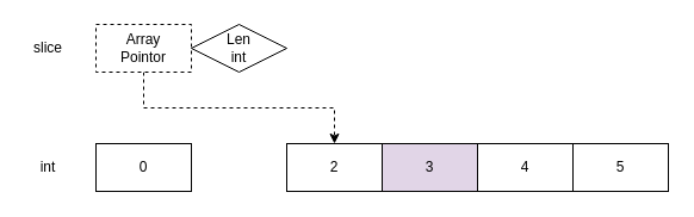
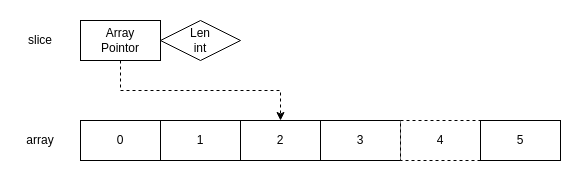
- <mxCell id="10" value="Array&lt;br&gt;Pointor" style="rounded=0;whiteSpace=wrap;html=1;dashed=1;" parent="1" vertex="1"><mxGeometry x="80" y="20" width="80" height="40" as="geometry" /></mxCell>
+ <mxCell id="10" value="Array&lt;br&gt;Pointor" style="rounded=0;whiteSpace=wrap;html=1;" parent="1" vertex="1"><mxGeometry x="80" y="20" width="80" height="40" as="geometry" /></mxCell>
- <mxCell id="8" value="int" style="text;html=1;strokeColor=none;fillColor=none;align=center;verticalAlign=middle;whiteSpace=wrap;rounded=0;" parent="1" vertex="1"><mxGeometry x="20" y="130" width="40" height="20" as="geometry" /></mxCell>
+ <mxCell id="8" value="array" style="text;html=1;strokeColor=none;fillColor=none;align=center;verticalAlign=middle;whiteSpace=wrap;rounded=0;" parent="1" vertex="1"><mxGeometry x="20" y="130" width="40" height="20" as="geometry" /></mxCell>
+ <mxCell id="3" value="1" style="rounded=0;whiteSpace=wrap;html=1;" parent="1" vertex="1"><mxGeometry x="160" y="120" width="80" height="40" as="geometry" /></mxCell>
- <mxCell id="5" value="3" style="rounded=0;whiteSpace=wrap;html=1;fillColor=#e1d5e7;" parent="1" vertex="1"><mxGeometry x="320" y="120" width="80" height="40" as="geometry" /></mxCell>
+ <mxCell id="5" value="3" style="rounded=0;whiteSpace=wrap;html=1;" parent="1" vertex="1"><mxGeometry x="320" y="120" width="80" height="40" as="geometry" /></mxCell>
- <mxCell id="6" value="4" style="rounded=0;whiteSpace=wrap;html=1;" parent="1" vertex="1"><mxGeometry x="400" y="120" width="80" height="40" as="geometry" /></mxCell>
+ <mxCell id="6" value="4" style="rounded=0;whiteSpace=wrap;html=1;dashed=1;" parent="1" vertex="1"><mxGeometry x="400" y="120" width="80" height="40" as="geometry" /></mxCell>
